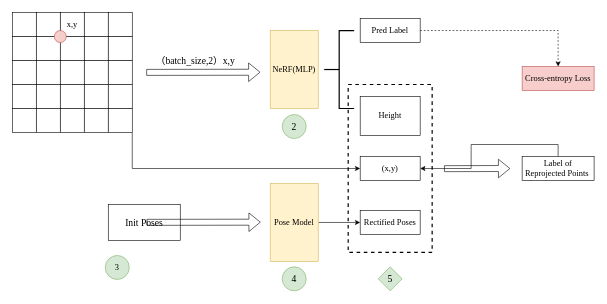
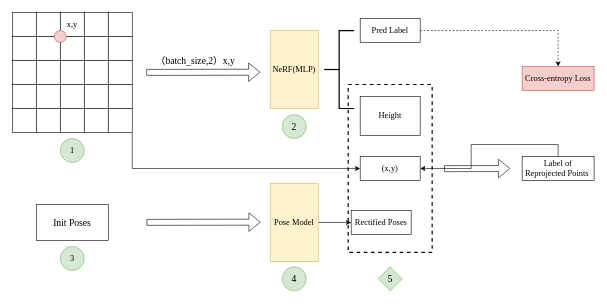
+ <mxCell id="36" value="1" style="ellipse;whiteSpace=wrap;html=1;aspect=fixed;fontFamily=Times New Roman;fontSize=14;fillColor=#d5e8d4;strokeColor=#82b366;" parent="1" vertex="1"><mxGeometry x="100" y="230" width="40" height="40" as="geometry" /></mxCell>
- <mxCell id="39" value="Init Poses" style="rounded=0;whiteSpace=wrap;html=1;fontFamily=Times New Roman;fontSize=16;fontColor=#000000;" parent="1" vertex="1"><mxGeometry x="180" y="340" width="120" height="60" as="geometry" /></mxCell>
+ <mxCell id="39" value="Init Poses" style="rounded=0;whiteSpace=wrap;html=1;fontFamily=Times New Roman;fontSize=16;fontColor=#000000;" parent="1" vertex="1"><mxGeometry x="60" y="340" width="120" height="60" as="geometry" /></mxCell>
- <mxCell id="43" value="Rectified Poses" style="rounded=0;whiteSpace=wrap;html=1;fontFamily=Times New Roman;fontSize=14;" parent="1" vertex="1"><mxGeometry x="600" y="350" width="100" height="40" as="geometry" /></mxCell>
+ <mxCell id="43" value="Rectified Poses" style="rounded=0;whiteSpace=wrap;html=1;fontFamily=Times New Roman;fontSize=14;" parent="1" vertex="1"><mxGeometry x="585" y="350" width="100" height="40" as="geometry" /></mxCell>
- <mxCell id="49" value="3" style="ellipse;whiteSpace=wrap;html=1;aspect=fixed;fontFamily=Times New Roman;fontSize=14;fillColor=#d5e8d4;strokeColor=#82b366;" parent="1" vertex="1"><mxGeometry x="175" y="425" width="40" height="40" as="geometry" /></mxCell>
+ <mxCell id="49" value="3" style="ellipse;whiteSpace=wrap;html=1;aspect=fixed;fontFamily=Times New Roman;fontSize=14;fillColor=#d5e8d4;strokeColor=#82b366;" parent="1" vertex="1"><mxGeometry x="100" y="410" width="40" height="40" as="geometry" /></mxCell>
